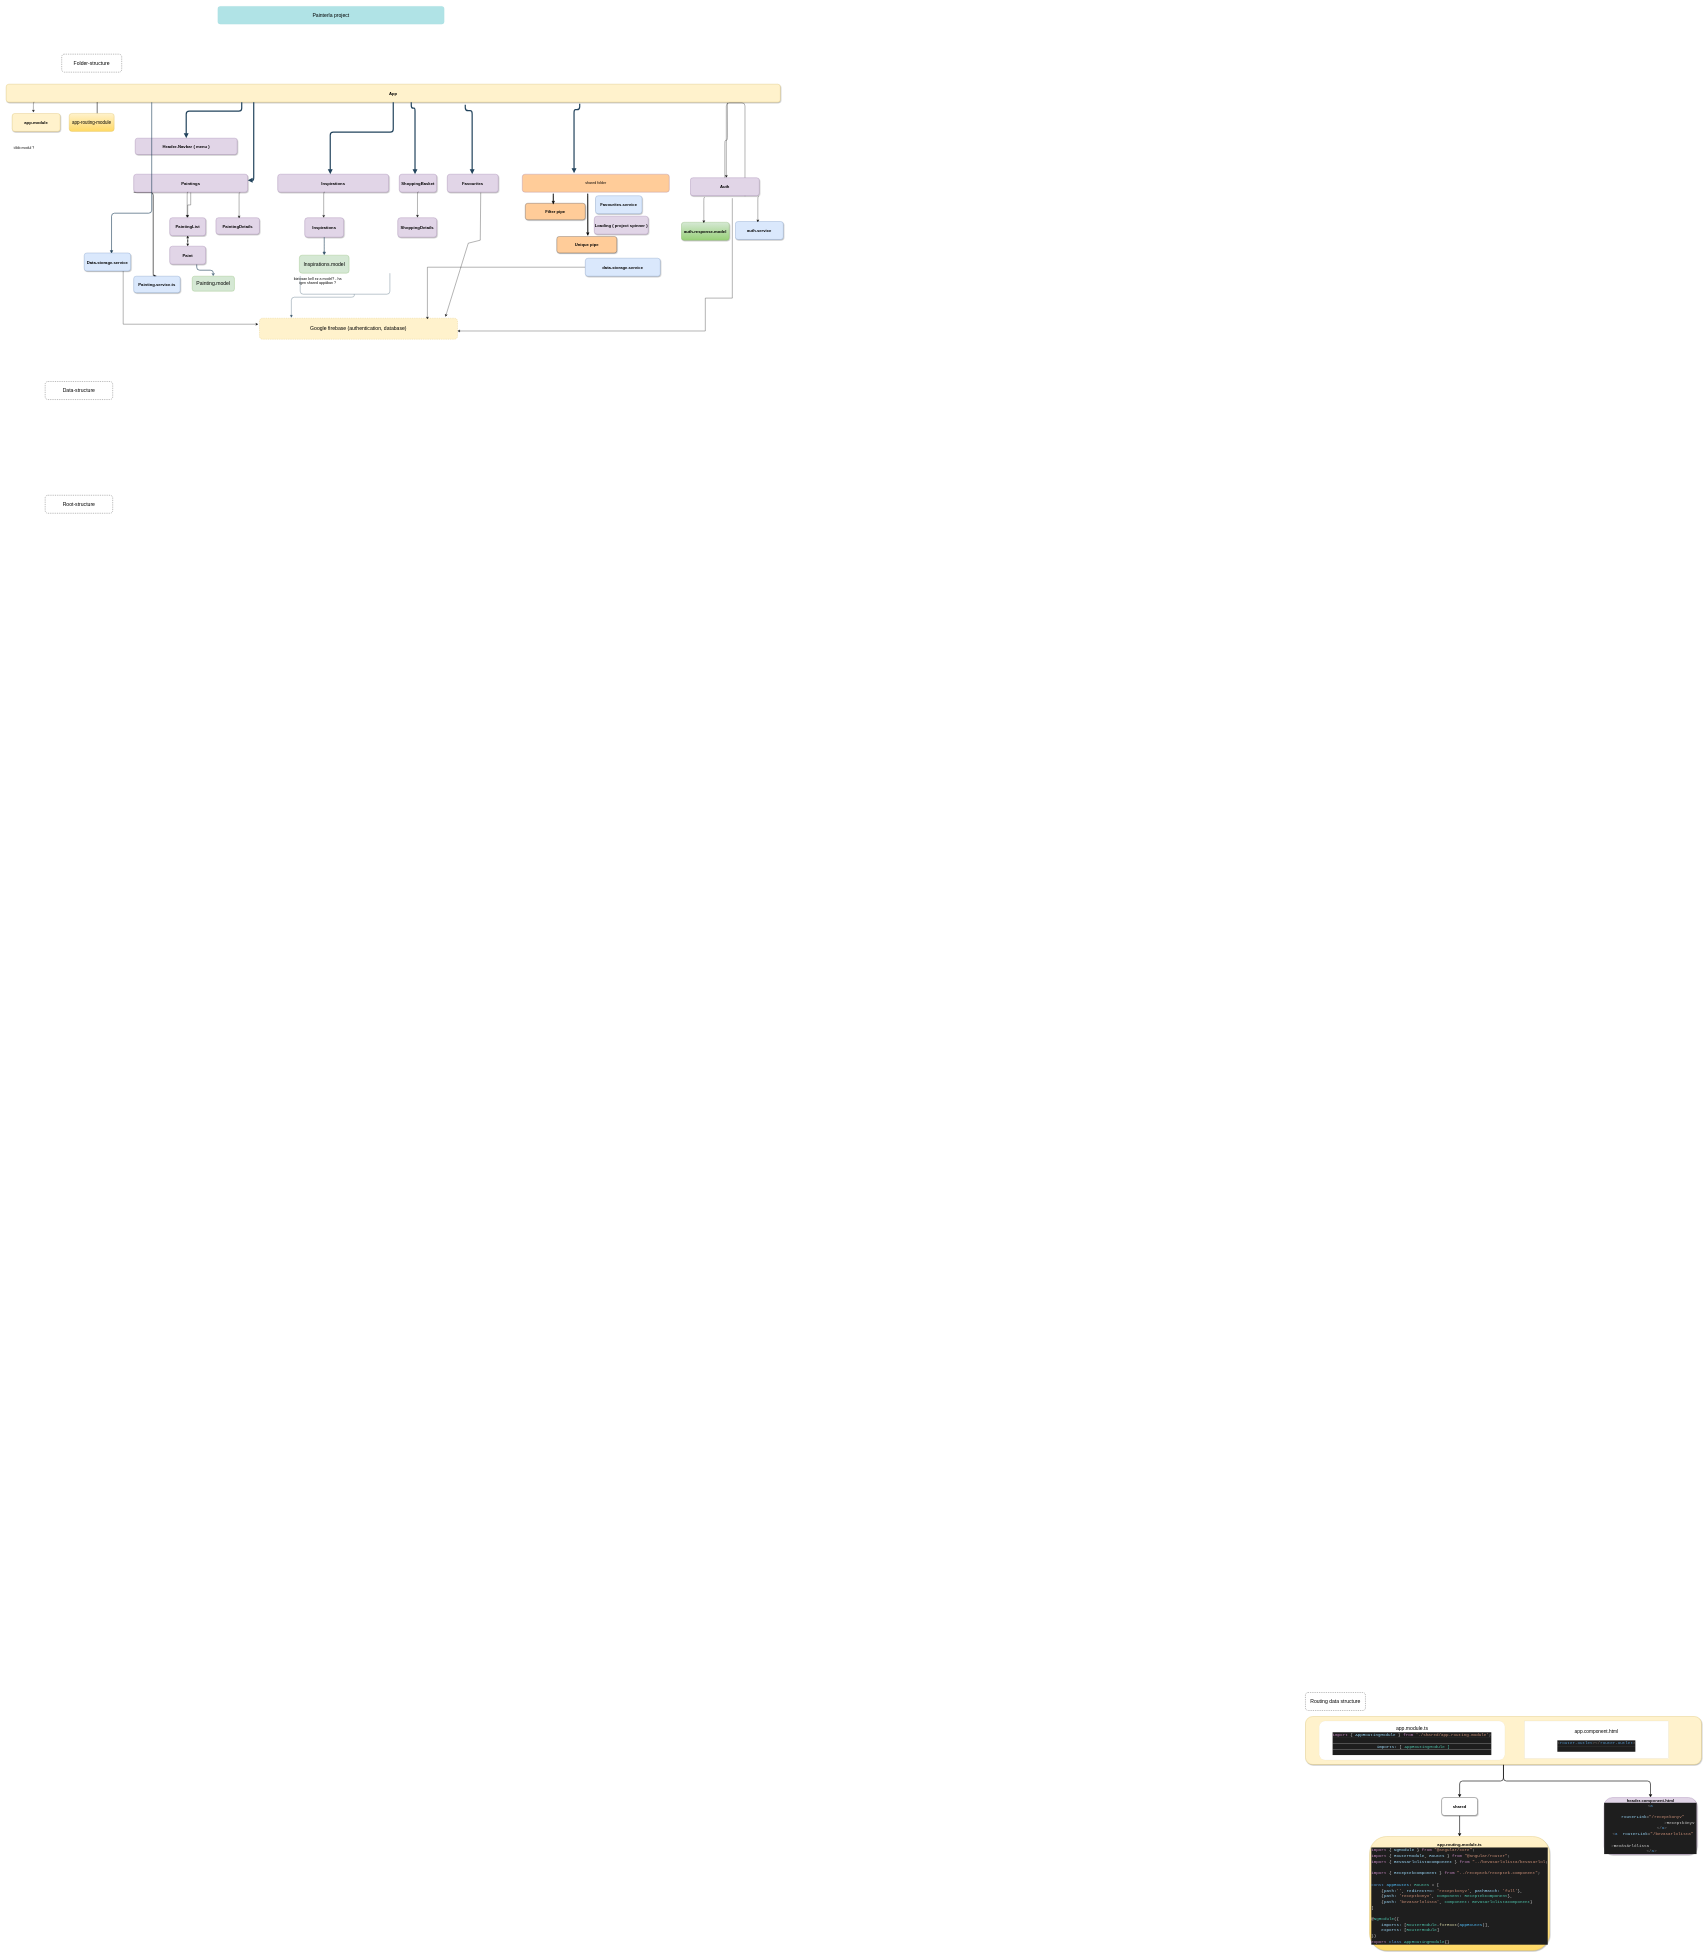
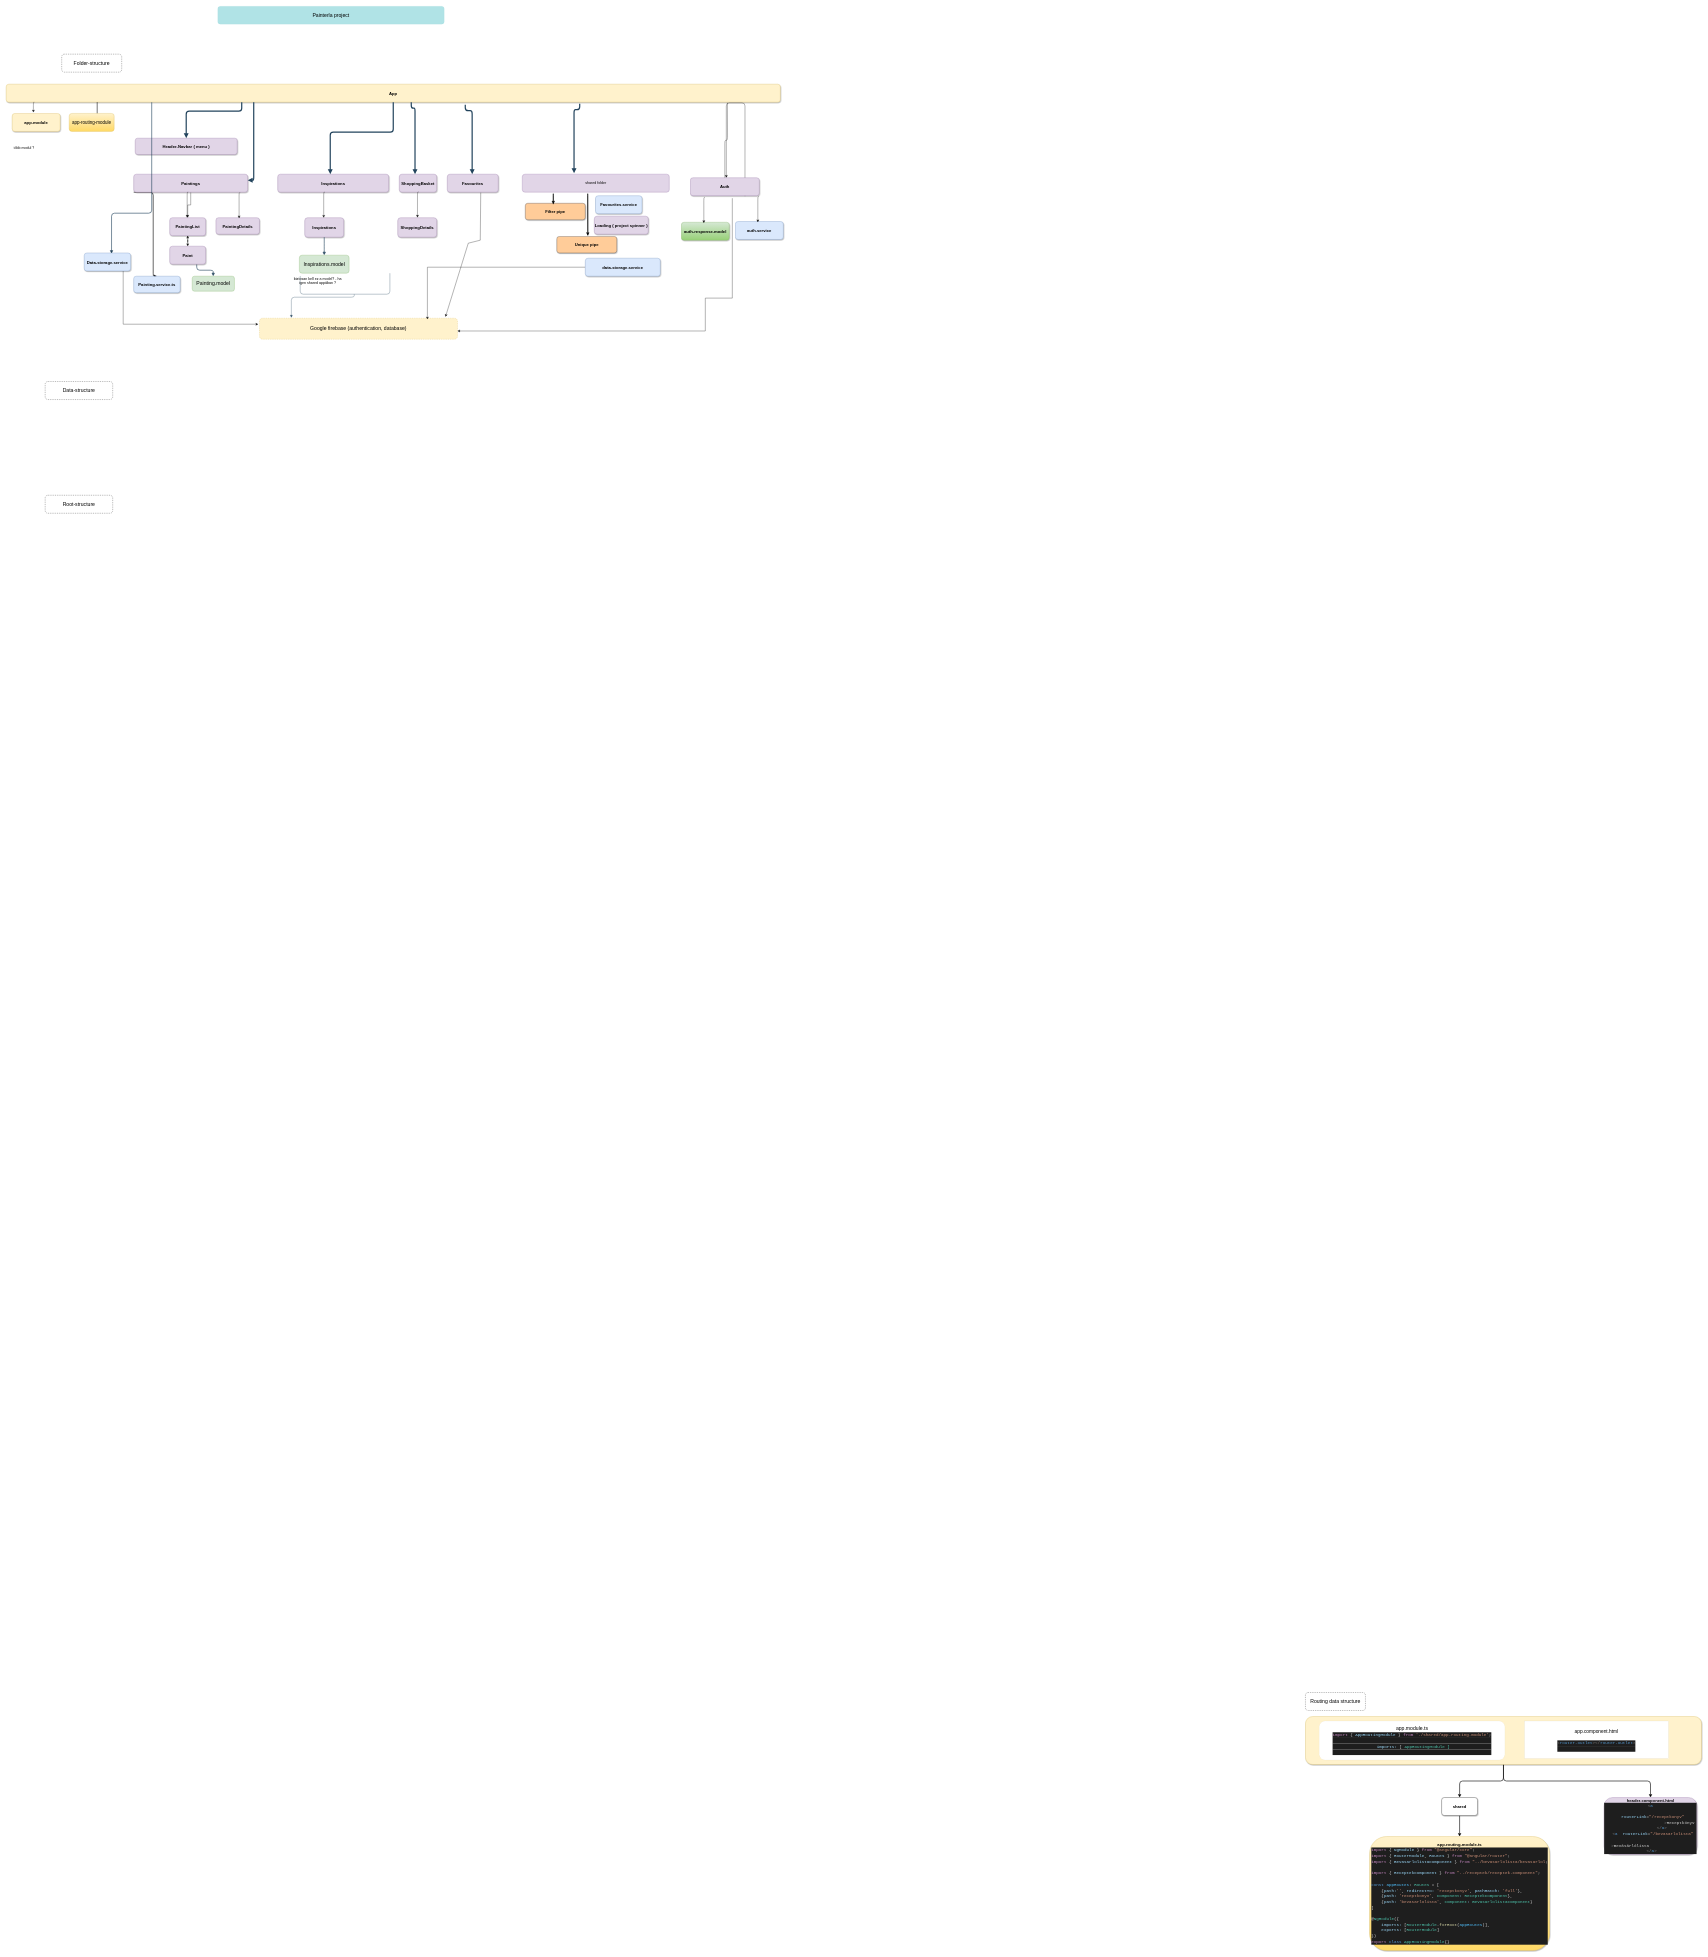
- <mxCell id="64" value="shared folder" style="rounded=1;whiteSpace=wrap;html=1;fillColor=#ffcc99;strokeColor=#9673a6;" vertex="1" parent="1"><mxGeometry x="1740" y="580" width="490" height="60" as="geometry" /></mxCell>
+ <mxCell id="64" value="shared folder" style="rounded=1;whiteSpace=wrap;html=1;fillColor=#e1d5e7;strokeColor=#9673a6;" vertex="1" parent="1"><mxGeometry x="1740" y="580" width="490" height="60" as="geometry" /></mxCell>
- <mxCell id="11" value="" style="edgeStyle=elbowEdgeStyle;elbow=vertical;strokeWidth=2;endArrow=open;endFill=1;fontStyle=1;strokeColor=#23445D;exitX=0.75;exitY=1;exitDx=0;exitDy=0;rounded=1;" parent="1" source="17" target="12" edge="1"><mxGeometry x="-695.77" y="297.72" width="100" height="100" as="geometry"><mxPoint x="654.23" y="640" as="sourcePoint" /><mxPoint x="654.23" y="700" as="targetPoint" /><Array as="points"><mxPoint x="710" y="900" /><mxPoint x="710" y="650" /></Array></mxGeometry></mxCell>
+ <mxCell id="11" value="" style="edgeStyle=elbowEdgeStyle;elbow=vertical;strokeWidth=2;endArrow=block;endFill=1;fontStyle=1;strokeColor=#23445D;exitX=0.75;exitY=1;exitDx=0;exitDy=0;rounded=1;" parent="1" source="17" target="12" edge="1"><mxGeometry x="-695.77" y="297.72" width="100" height="100" as="geometry"><mxPoint x="654.23" y="640" as="sourcePoint" /><mxPoint x="654.23" y="700" as="targetPoint" /><Array as="points"><mxPoint x="710" y="900" /><mxPoint x="710" y="650" /></Array></mxGeometry></mxCell>
